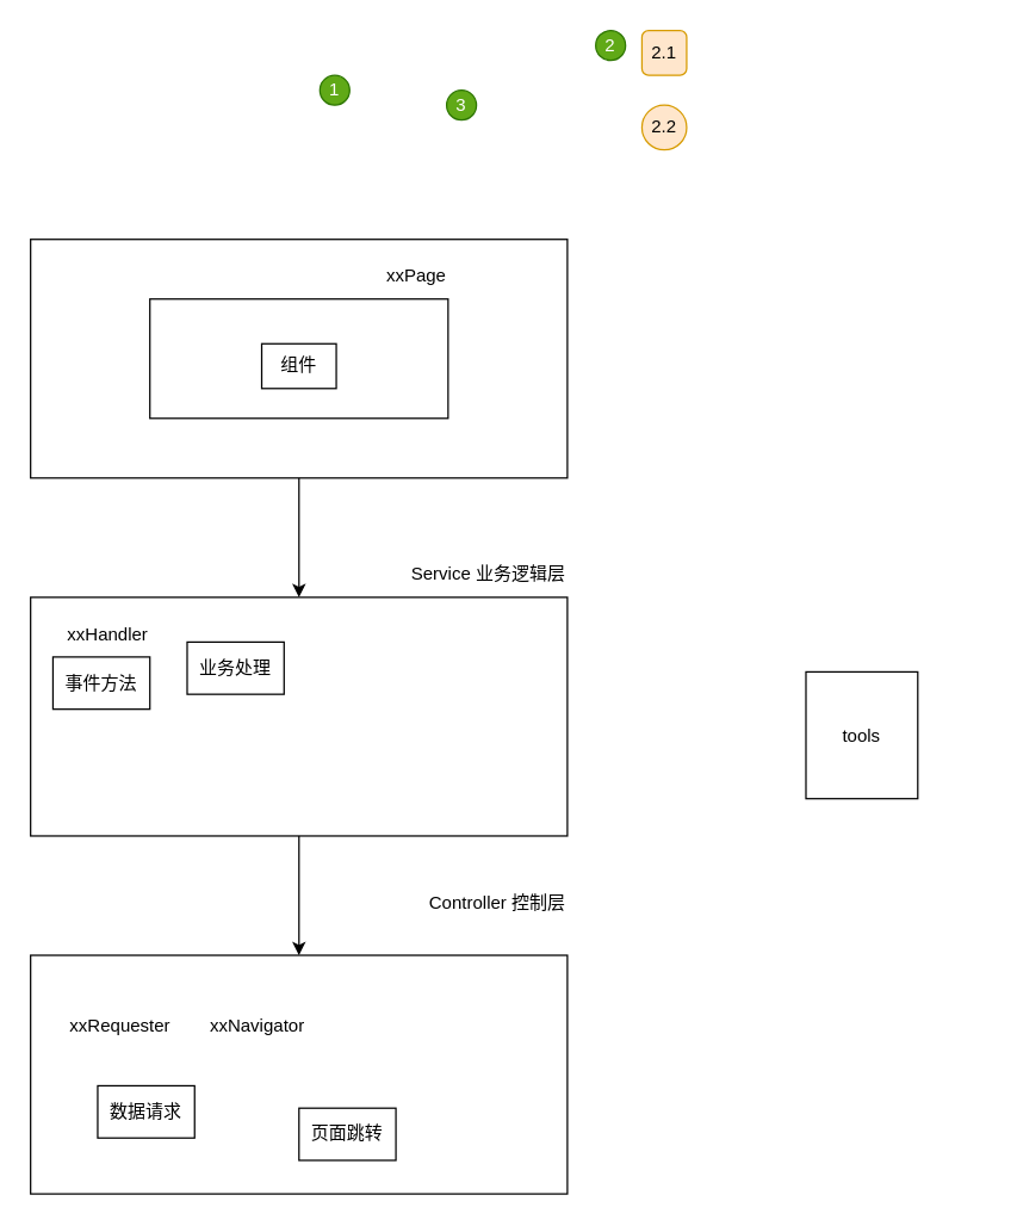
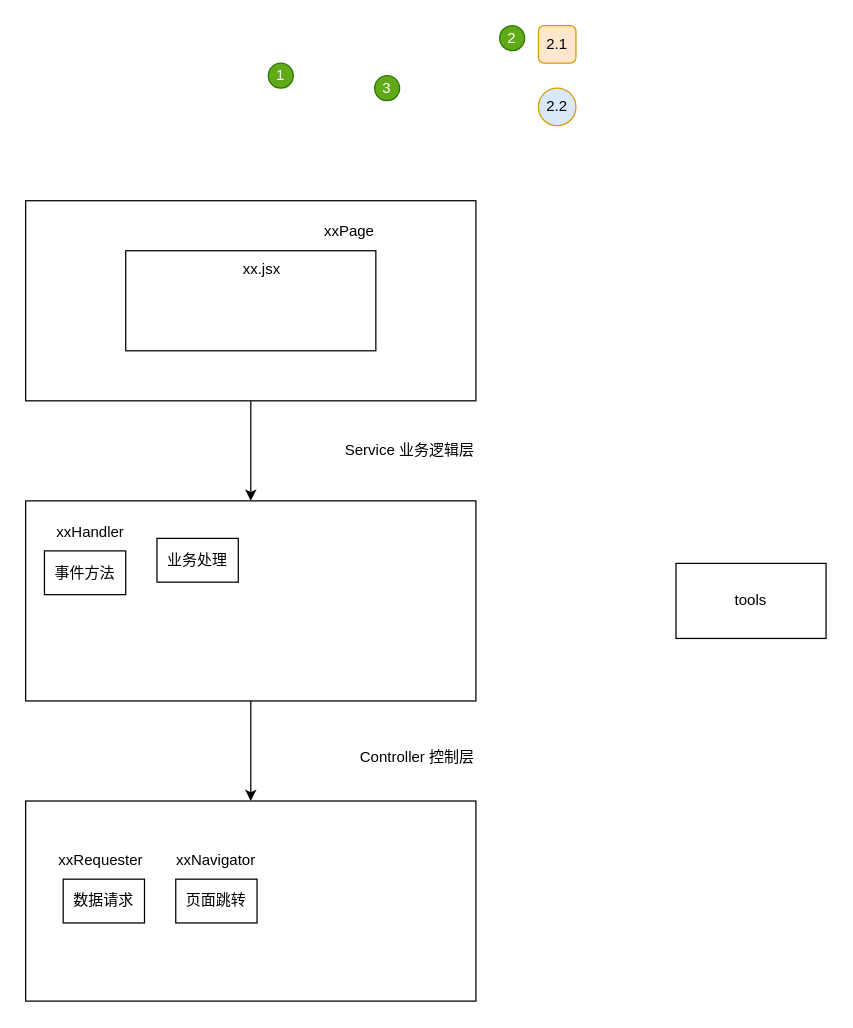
- <mxCell id="12" value="2.2" style="ellipse;whiteSpace=wrap;html=1;fillColor=#ffe6cc;strokeColor=#d79b00;" parent="1" vertex="1"><mxGeometry x="430" y="70" width="30" height="30" as="geometry" /></mxCell>
+ <mxCell id="12" value="2.2" style="ellipse;whiteSpace=wrap;html=1;fillColor=#dae8fc;strokeColor=#d79b00;" parent="1" vertex="1"><mxGeometry x="430" y="70" width="30" height="30" as="geometry" /></mxCell>
+ <mxCell id="17" value="xx.jsx" style="text;html=1;align=right;verticalAlign=middle;resizable=0;points=[];autosize=1;strokeColor=none;fillColor=none;" parent="1" vertex="1"><mxGeometry x="175" width="50" height="30" as="geometry" y="200" /></mxCell>
- <mxCell id="20" value="组件" style="rounded=0;whiteSpace=wrap;html=1;" parent="1" vertex="1"><mxGeometry x="175" y="230" width="50" height="30" as="geometry" /></mxCell>
- <mxCell id="6" value="Service 业务逻辑层" style="text;html=1;align=right;verticalAlign=middle;resizable=0;points=[];autosize=1;strokeColor=none;fillColor=none;" parent="1" vertex="1"><mxGeometry x="250" y="370" width="130" height="30" as="geometry" /></mxCell>
+ <mxCell id="6" value="Service 业务逻辑层" style="text;html=1;align=right;verticalAlign=middle;resizable=0;points=[];autosize=1;strokeColor=none;fillColor=none;" parent="1" vertex="1"><mxGeometry x="250" y="345" width="130" height="30" as="geometry" /></mxCell>
- <mxCell id="7" value="tools" style="rounded=0;whiteSpace=wrap;html=1;" parent="1" vertex="1"><mxGeometry x="540" y="450" width="75" height="85" as="geometry" /></mxCell>
+ <mxCell id="7" value="tools" style="rounded=0;whiteSpace=wrap;html=1;" parent="1" vertex="1"><mxGeometry x="540" y="450" width="120" height="60" as="geometry" /></mxCell>
- <mxCell id="22" value="数据请求" style="rounded=0;whiteSpace=wrap;html=1;" parent="1" vertex="1"><mxGeometry x="65" y="727.5" width="65" height="35" as="geometry" /></mxCell>
+ <mxCell id="22" value="数据请求" style="rounded=0;whiteSpace=wrap;html=1;" parent="1" vertex="1"><mxGeometry x="50" y="702.5" width="65" height="35" as="geometry" /></mxCell>
- <mxCell id="23" value="页面跳转" style="rounded=0;whiteSpace=wrap;html=1;" parent="1" vertex="1"><mxGeometry x="200" y="742.5" width="65" height="35" as="geometry" /></mxCell>
+ <mxCell id="23" value="页面跳转" style="rounded=0;whiteSpace=wrap;html=1;" parent="1" vertex="1"><mxGeometry x="140" y="702.5" width="65" height="35" as="geometry" /></mxCell>
